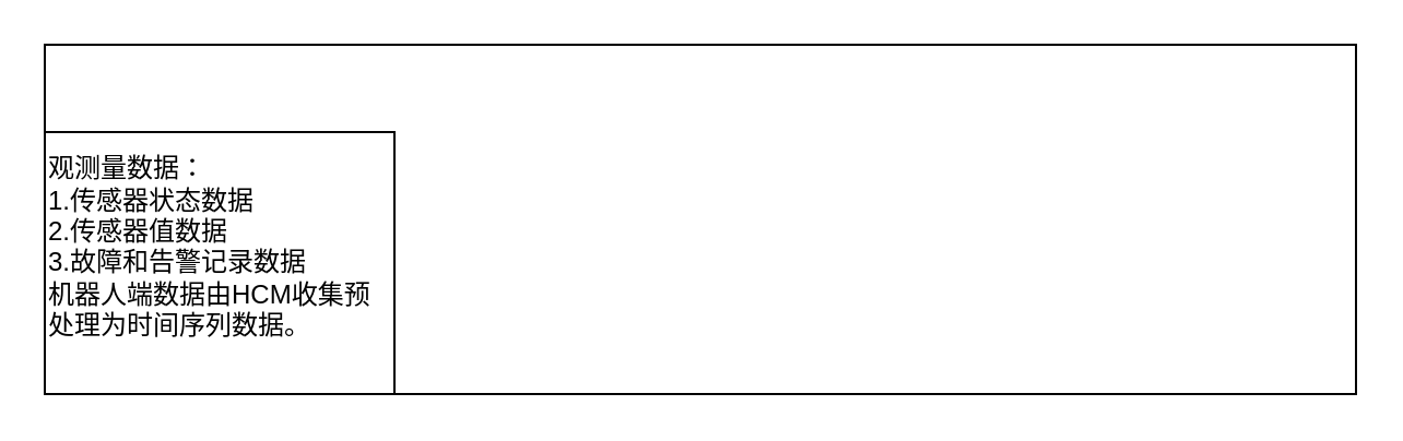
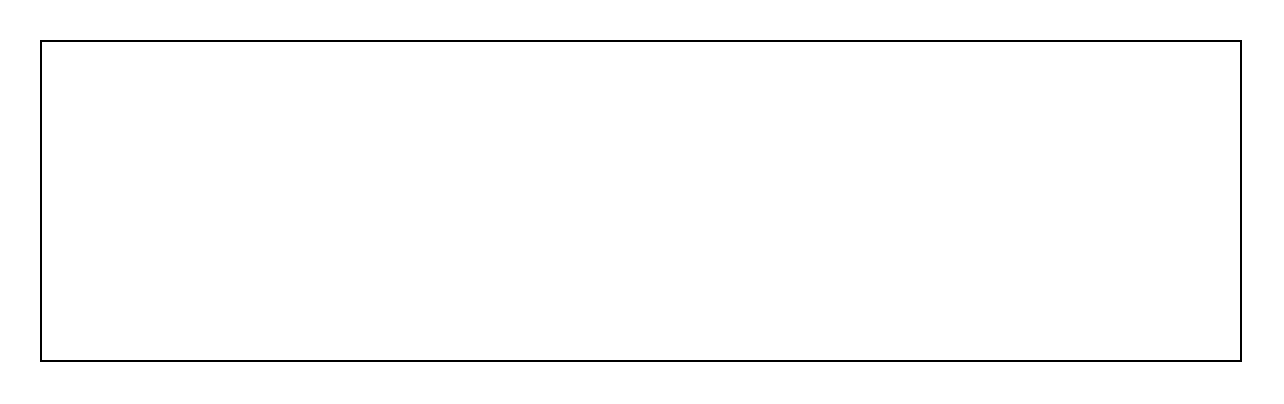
- <mxCell id="3" value="观测量数据：&lt;div style=&quot;resize: none; outline: none; font-size: inherit;&quot;&gt;1.传感器状态数据&lt;/div&gt;&lt;div style=&quot;resize: none; outline: none; font-size: inherit;&quot;&gt;2.传感器值数据&lt;/div&gt;&lt;div style=&quot;resize: none; outline: none; font-size: inherit;&quot;&gt;3.故障和告警记录数据&lt;/div&gt;&lt;div style=&quot;resize: none; outline: none; font-size: inherit;&quot;&gt;机器人端数据由HCM收集预处理为时间序列数据。&lt;/div&gt;&lt;div style=&quot;resize: none; outline: none; font-size: inherit;&quot;&gt;&lt;br style=&quot;color: rgb(50, 50, 50); font-family: &amp;quot;Microsoft YaHei&amp;quot;, 微软雅黑, Arial; font-size: 15px; background-color: rgba(255, 255, 255, 0.01);&quot;&gt;&lt;/div&gt;" style="rounded=0;whiteSpace=wrap;html=1;align=left;" vertex="1" parent="1"><mxGeometry x="20" y="60" width="160" height="120" as="geometry" /></mxCell>
